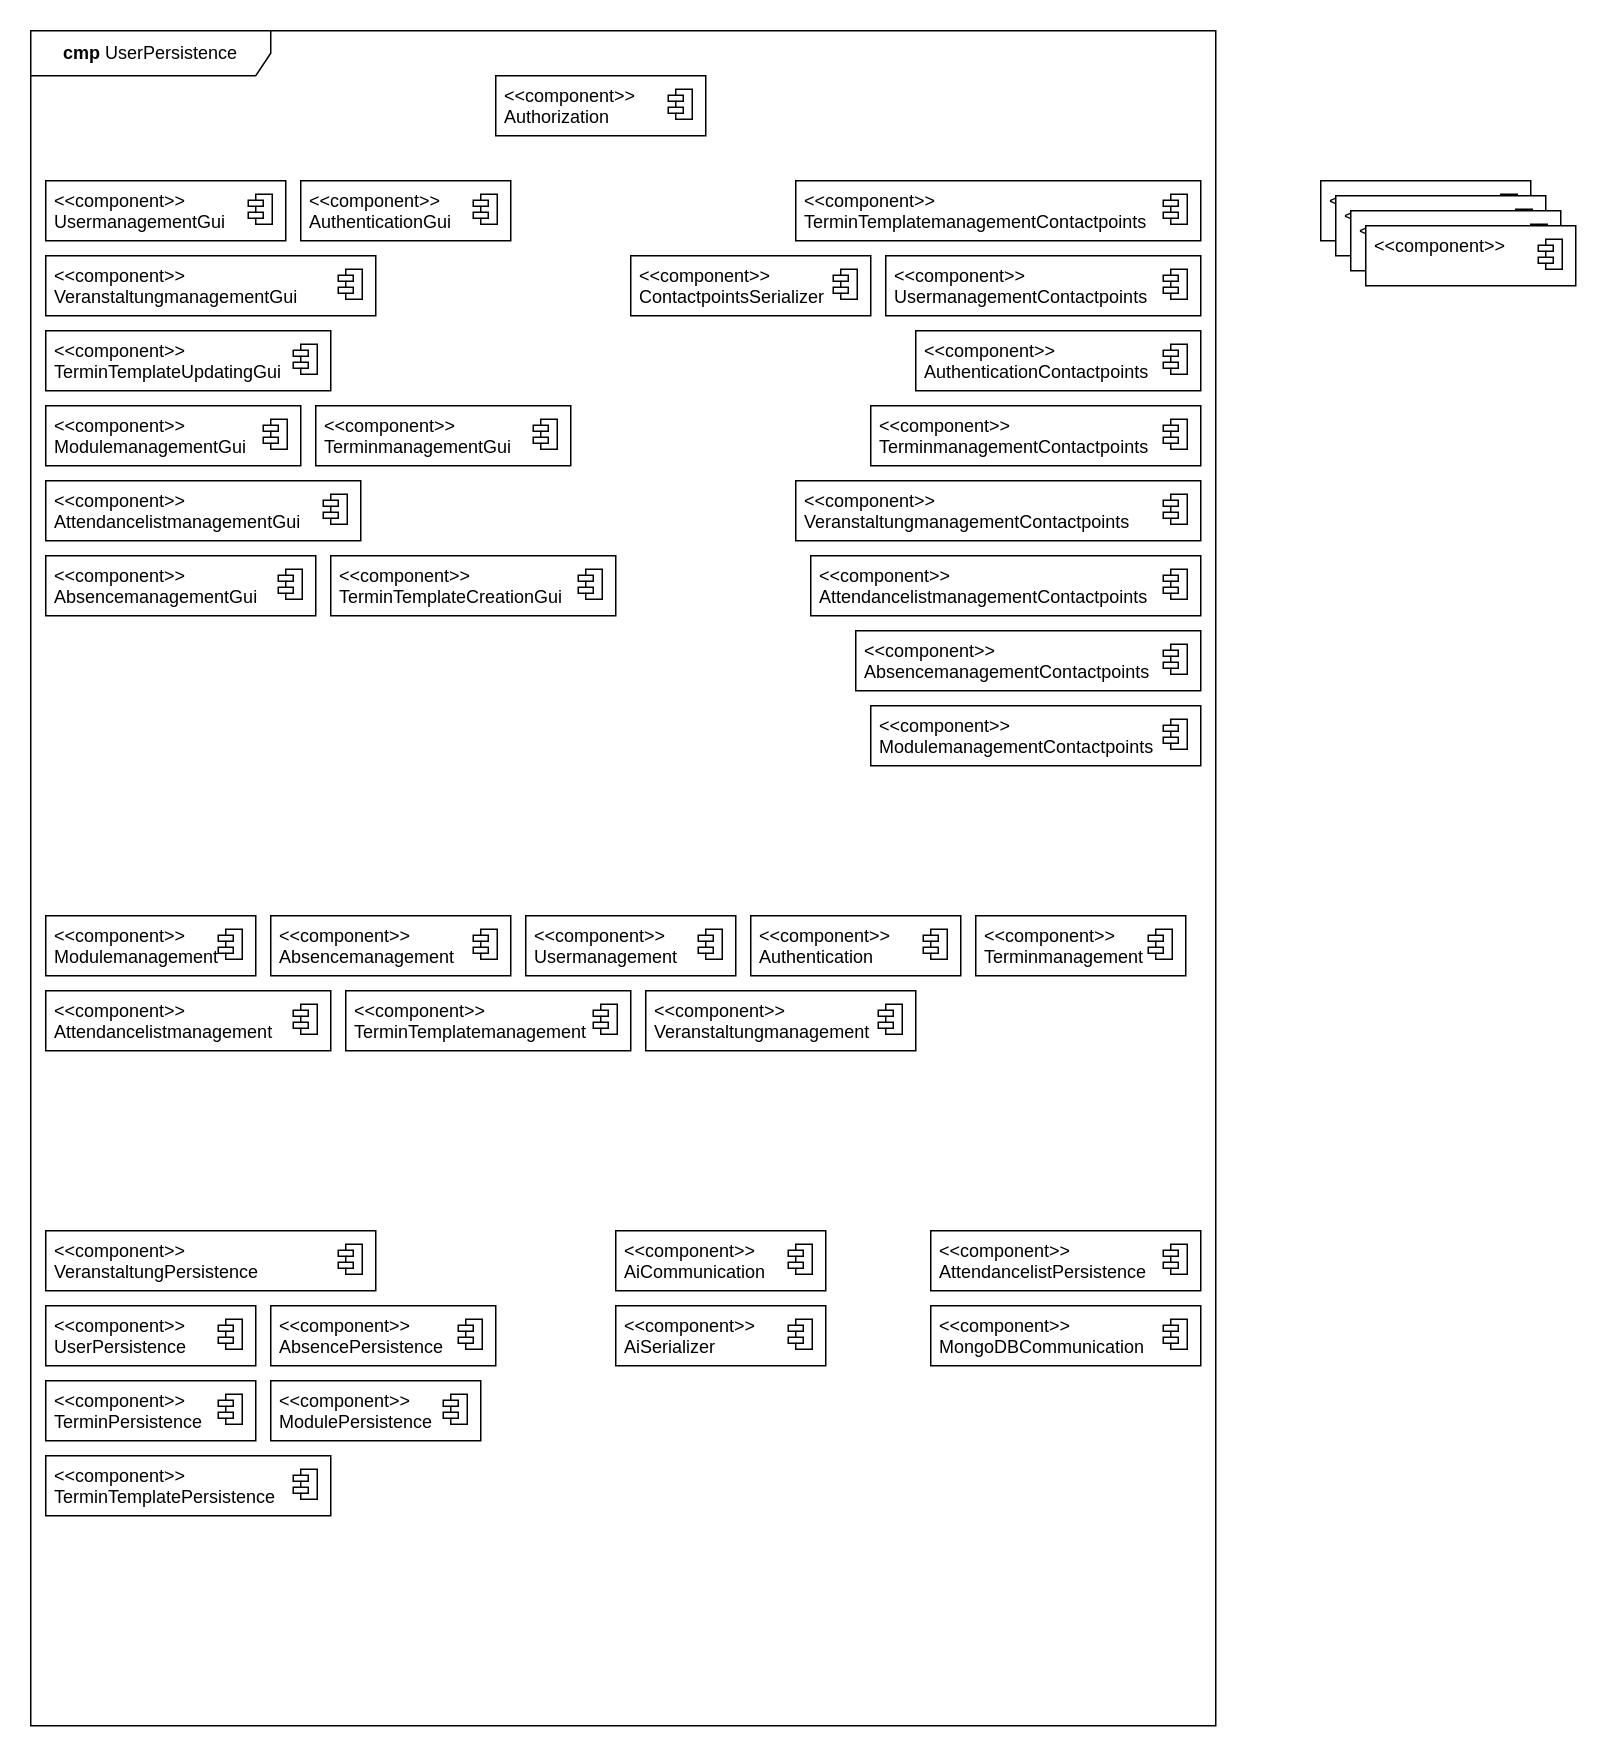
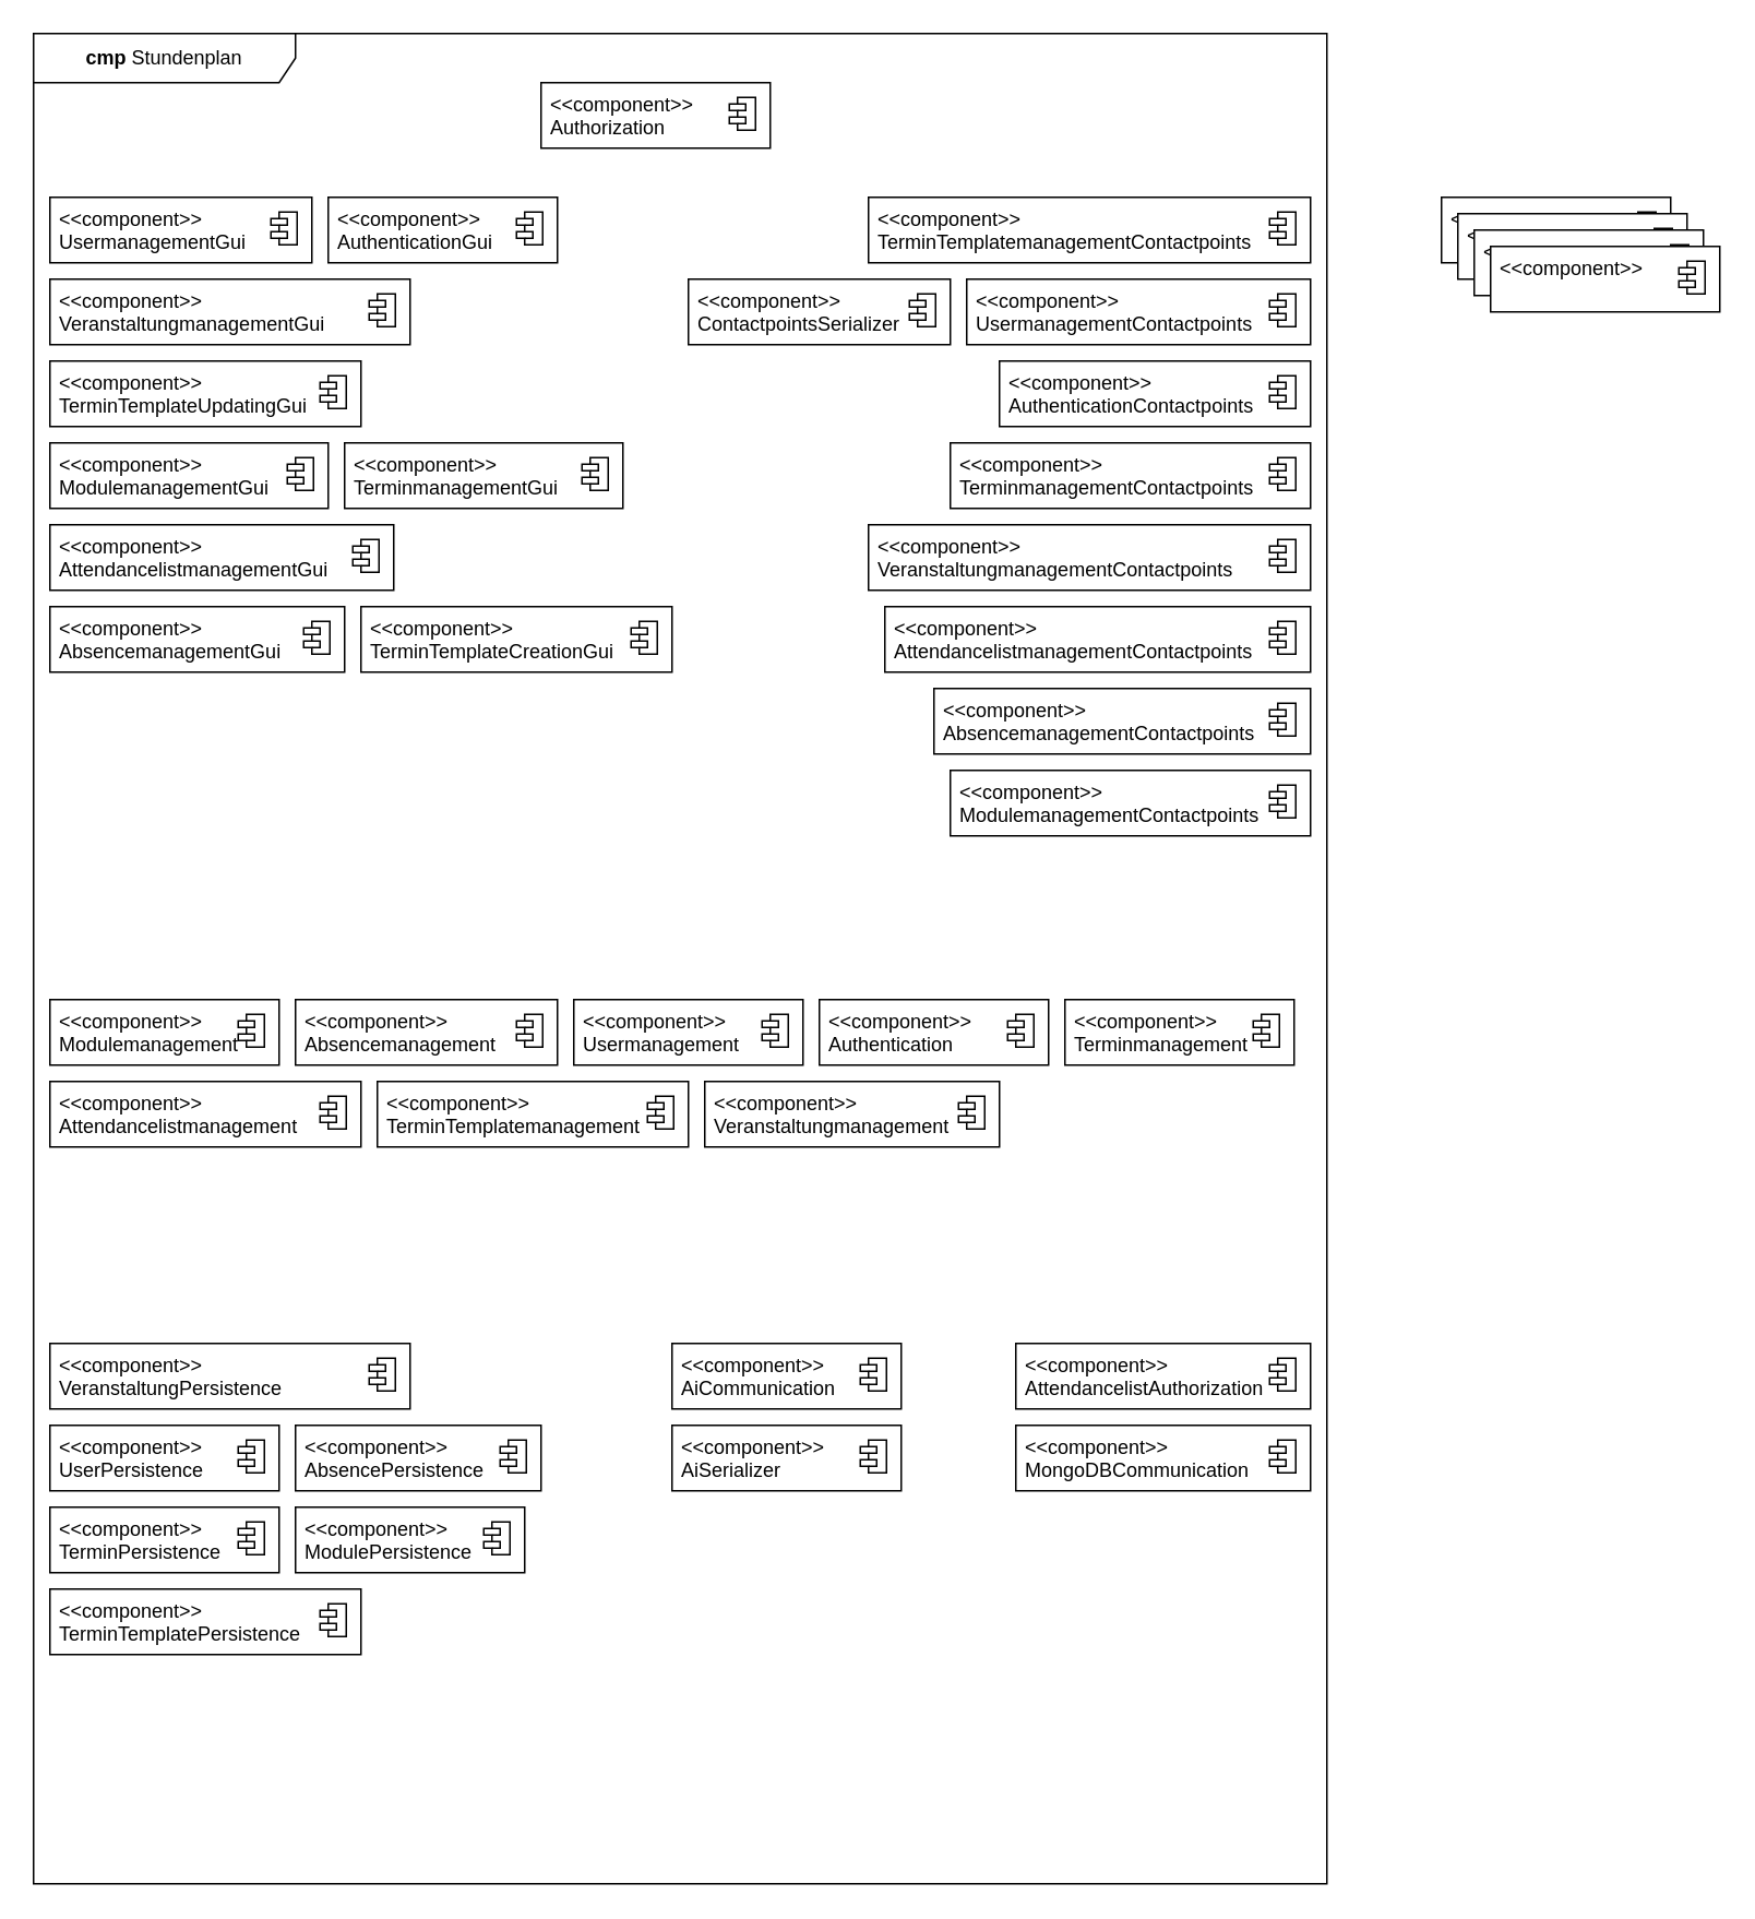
- <mxCell id="2" value="&lt;b&gt;cmp&lt;/b&gt; UserPersistence" style="shape=umlFrame;whiteSpace=wrap;html=1;pointerEvents=0;recursiveResize=0;container=1;collapsible=0;width=160;" vertex="1" parent="1"><mxGeometry x="20" y="20" width="790" height="1130" as="geometry" /></mxCell>
+ <mxCell id="2" value="&lt;b&gt;cmp&lt;/b&gt; Stundenplan" style="shape=umlFrame;whiteSpace=wrap;html=1;pointerEvents=0;recursiveResize=0;container=1;collapsible=0;width=160;" vertex="1" parent="1"><mxGeometry x="20" y="20" width="790" height="1130" as="geometry" /></mxCell>
- <mxCell id="106" value="&amp;lt;&amp;lt;component&amp;gt;&amp;gt;&lt;br&gt;&lt;div&gt;&lt;span style=&quot;background-color: initial;&quot;&gt;Attendancelist&lt;/span&gt;Persistence&lt;br&gt;&lt;/div&gt;" style="html=1;align=left;spacingLeft=4;verticalAlign=top;strokeColor=none;fillColor=none;whiteSpace=wrap;" vertex="1" parent="105"><mxGeometry width="180" height="40" as="geometry" /></mxCell>
+ <mxCell id="106" value="&amp;lt;&amp;lt;component&amp;gt;&amp;gt;&lt;br&gt;&lt;div&gt;&lt;span style=&quot;background-color: initial;&quot;&gt;Attendancelist&lt;/span&gt;Authorization&lt;br&gt;&lt;/div&gt;" style="html=1;align=left;spacingLeft=4;verticalAlign=top;strokeColor=none;fillColor=none;whiteSpace=wrap;" vertex="1" parent="105"><mxGeometry width="180" height="40" as="geometry" /></mxCell>
